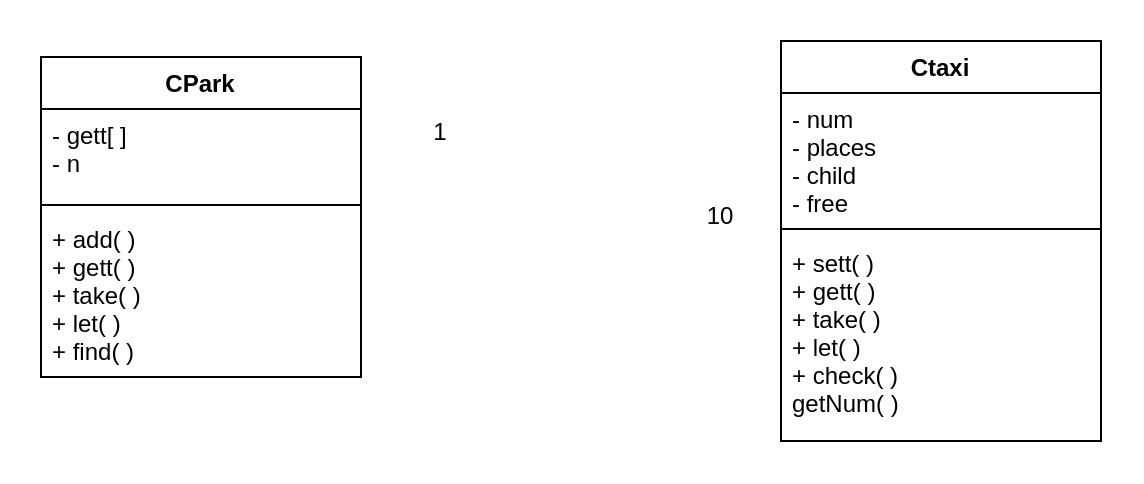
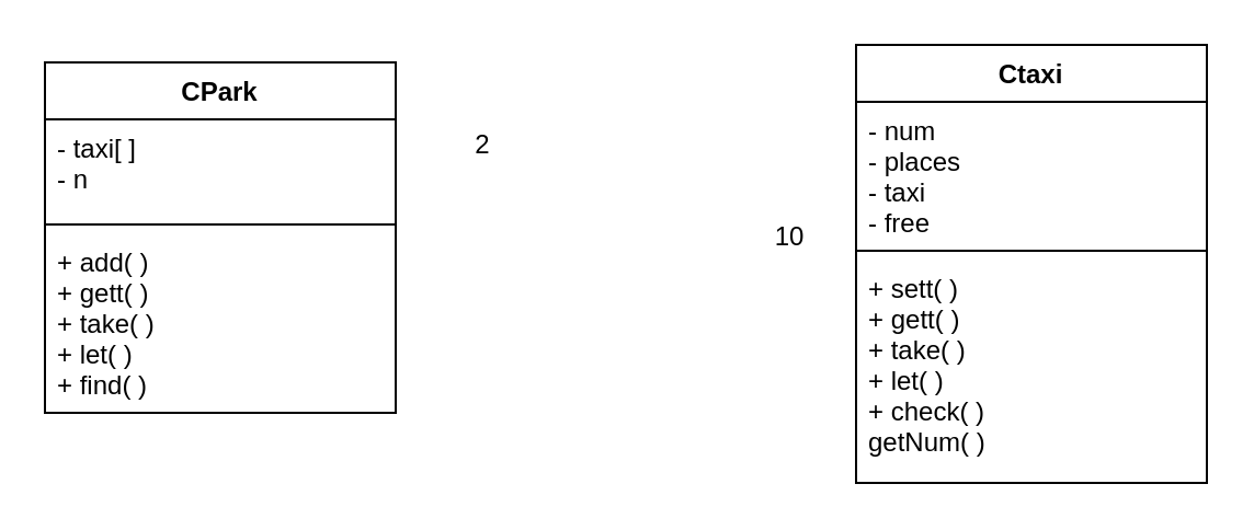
- <mxCell id="7" value="- num&#10;- places&#10;- child&#10;- free" style="text;strokeColor=none;fillColor=none;align=left;verticalAlign=top;spacingLeft=4;spacingRight=4;overflow=hidden;rotatable=0;points=[[0,0.5],[1,0.5]];portConstraint=eastwest;" vertex="1" parent="6"><mxGeometry y="26" width="160" height="64" as="geometry" /></mxCell>
+ <mxCell id="7" value="- num&#10;- places&#10;- taxi&#10;- free" style="text;strokeColor=none;fillColor=none;align=left;verticalAlign=top;spacingLeft=4;spacingRight=4;overflow=hidden;rotatable=0;points=[[0,0.5],[1,0.5]];portConstraint=eastwest;" vertex="1" parent="6"><mxGeometry y="26" width="160" height="64" as="geometry" /></mxCell>
- <mxCell id="11" value="1" style="text;html=1;strokeColor=none;fillColor=none;align=center;verticalAlign=middle;whiteSpace=wrap;rounded=0;" vertex="1" parent="1"><mxGeometry x="200" y="56" width="40" height="20" as="geometry" /></mxCell>
+ <mxCell id="11" value="2" style="text;html=1;strokeColor=none;fillColor=none;align=center;verticalAlign=middle;whiteSpace=wrap;rounded=0;" vertex="1" parent="1"><mxGeometry x="200" y="56" width="40" height="20" as="geometry" /></mxCell>
- <mxCell id="3" value="- gett[ ]&#10;- n" style="text;strokeColor=none;fillColor=none;align=left;verticalAlign=top;spacingLeft=4;spacingRight=4;overflow=hidden;rotatable=0;points=[[0,0.5],[1,0.5]];portConstraint=eastwest;" vertex="1" parent="2"><mxGeometry y="26" width="160" height="44" as="geometry" /></mxCell>
+ <mxCell id="3" value="- taxi[ ]&#10;- n" style="text;strokeColor=none;fillColor=none;align=left;verticalAlign=top;spacingLeft=4;spacingRight=4;overflow=hidden;rotatable=0;points=[[0,0.5],[1,0.5]];portConstraint=eastwest;" vertex="1" parent="2"><mxGeometry y="26" width="160" height="44" as="geometry" /></mxCell>
